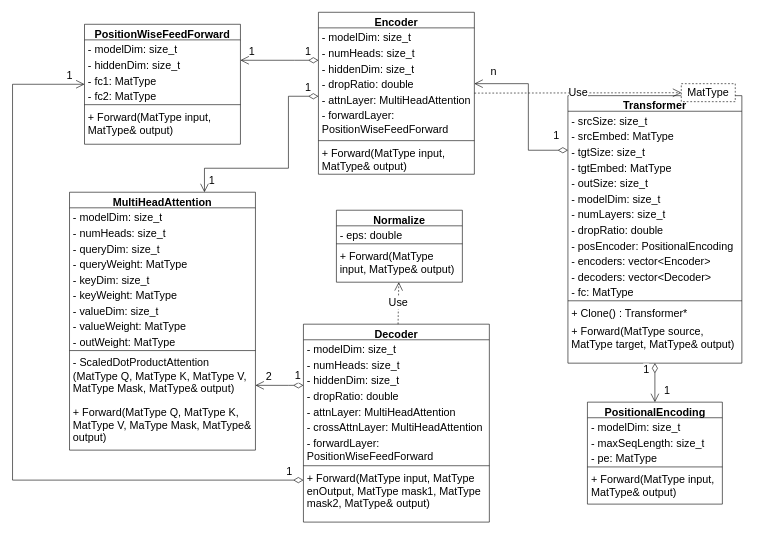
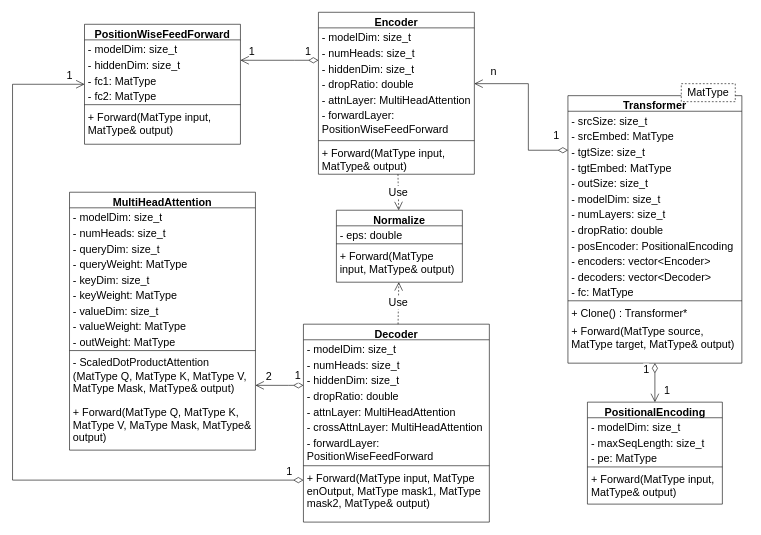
- <mxCell id="69" value="Use" style="endArrow=open;endSize=12;dashed=1;html=1;rounded=0;fontFamily=Helvetica;fontSize=18;" edge="1" parent="1" source="26" target="68"><mxGeometry width="160" relative="1" as="geometry"><mxPoint x="510" y="300" as="sourcePoint" /><mxPoint x="790" y="220" as="targetPoint" /></mxGeometry></mxCell>
+ <mxCell id="69" value="Use" style="endArrow=open;endSize=12;dashed=1;html=1;rounded=0;fontFamily=Helvetica;fontSize=18;" edge="1" parent="1" source="26" target="22"><mxGeometry width="160" relative="1" as="geometry"><mxPoint x="510" y="300" as="sourcePoint" /><mxPoint x="790" y="220" as="targetPoint" /></mxGeometry></mxCell>
- <mxCell id="73" value="1" style="endArrow=open;html=1;endSize=12;startArrow=diamondThin;startSize=14;startFill=0;edgeStyle=orthogonalEdgeStyle;align=left;verticalAlign=bottom;rounded=0;fontFamily=Helvetica;fontSize=18;" edge="1" parent="1" source="26" target="2"><mxGeometry x="-0.864" relative="1" as="geometry"><mxPoint x="565" y="149" as="sourcePoint" /><mxPoint x="430" y="179" as="targetPoint" /><Array as="points"><mxPoint x="480" y="160" /><mxPoint x="480" y="280" /><mxPoint x="340" y="280" /></Array><mxPoint as="offset" /></mxGeometry></mxCell>
- <mxCell id="74" value="1" style="edgeLabel;html=1;align=center;verticalAlign=middle;resizable=0;points=[];fontFamily=Helvetica;fontSize=18;" vertex="1" connectable="0" parent="73"><mxGeometry x="0.834" y="2" relative="1" as="geometry"><mxPoint x="9" y="8" as="offset" /></mxGeometry></mxCell>
